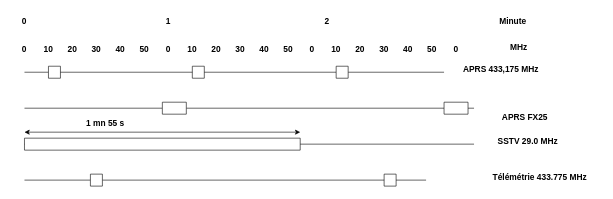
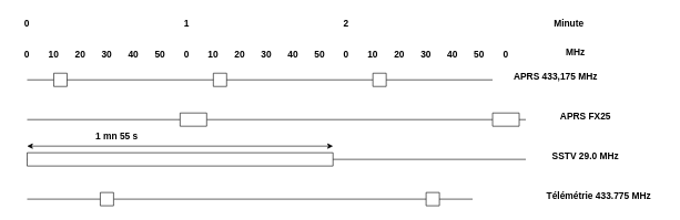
- <mxCell id="21" value="&lt;font style=&quot;font-size: 14px;&quot;&gt;&lt;b&gt;2&lt;/b&gt;&lt;/font&gt;" style="text;html=1;align=center;verticalAlign=middle;whiteSpace=wrap;rounded=0;" vertex="1" parent="1"><mxGeometry x="525" y="20" width="40" height="30" as="geometry" /></mxCell>
+ <mxCell id="21" value="&lt;font style=&quot;font-size: 14px;&quot;&gt;&lt;b&gt;2&lt;/b&gt;&lt;/font&gt;" style="text;html=1;align=center;verticalAlign=middle;whiteSpace=wrap;rounded=0;" vertex="1" parent="1"><mxGeometry x="500" y="20" width="40" height="30" as="geometry" /></mxCell>
- <mxCell id="29" value="&lt;font style=&quot;font-size: 14px;&quot;&gt;&lt;b&gt;APRS FX25&lt;/b&gt;&lt;/font&gt;" style="text;html=1;align=center;verticalAlign=middle;whiteSpace=wrap;rounded=0;" vertex="1" parent="1"><mxGeometry x="815" y="180" width="120" height="30" as="geometry" /></mxCell>
+ <mxCell id="29" value="&lt;font style=&quot;font-size: 14px;&quot;&gt;&lt;b&gt;APRS FX25&lt;/b&gt;&lt;/font&gt;" style="text;html=1;align=center;verticalAlign=middle;whiteSpace=wrap;rounded=0;" vertex="1" parent="1"><mxGeometry x="820" y="160" width="120" height="30" as="geometry" /></mxCell>
